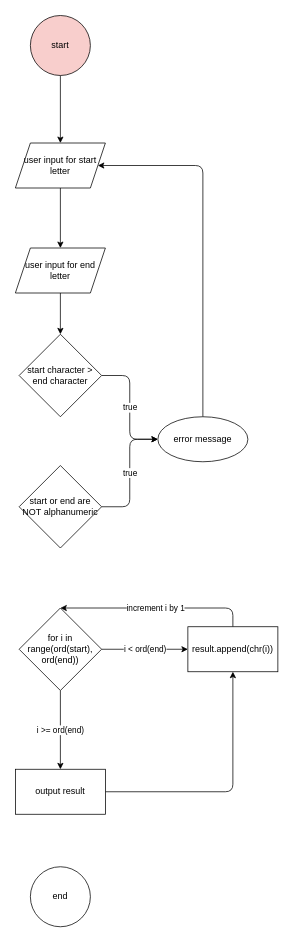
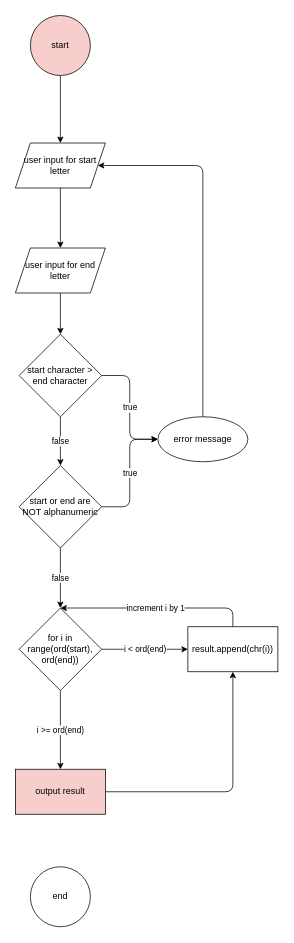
+ <mxCell id="8" value="false" style="edgeStyle=orthogonalEdgeStyle;html=1;" edge="1" parent="1" source="10" target="15"><mxGeometry relative="1" as="geometry" /></mxCell>
+ <mxCell id="14" value="false" style="edgeStyle=orthogonalEdgeStyle;html=1;" edge="1" parent="1" source="15" target="18"><mxGeometry relative="1" as="geometry" /></mxCell>
- <mxCell id="22" value="output result" style="whiteSpace=wrap;html=1;" vertex="1" parent="1"><mxGeometry x="20" y="1025" width="120" height="60" as="geometry" /></mxCell>
+ <mxCell id="22" value="output result" style="whiteSpace=wrap;html=1;fillColor=#f8cecc;" vertex="1" parent="1"><mxGeometry x="20" y="1025" width="120" height="60" as="geometry" /></mxCell>
